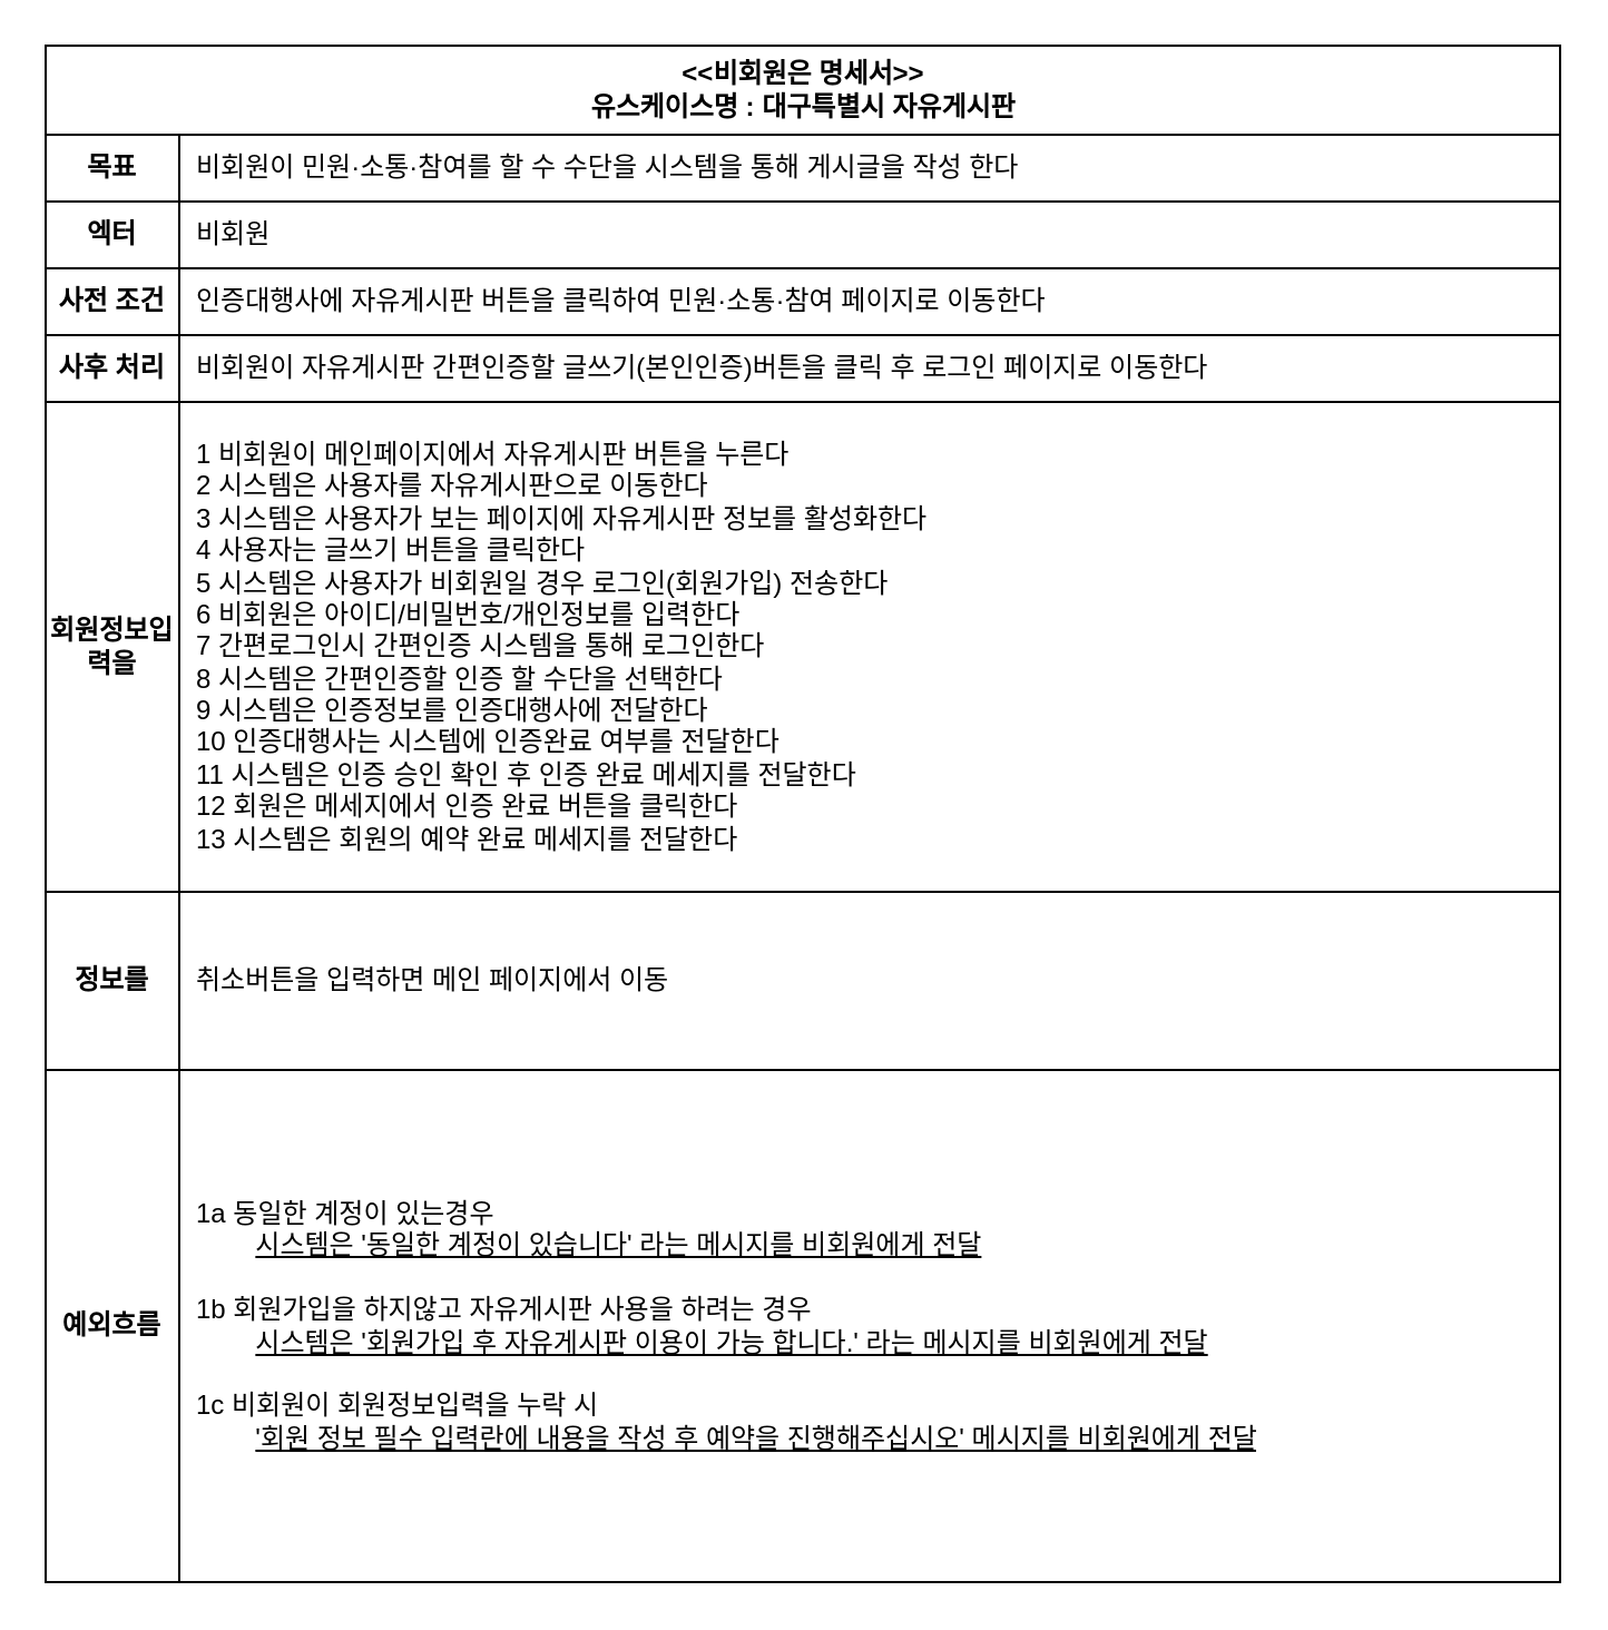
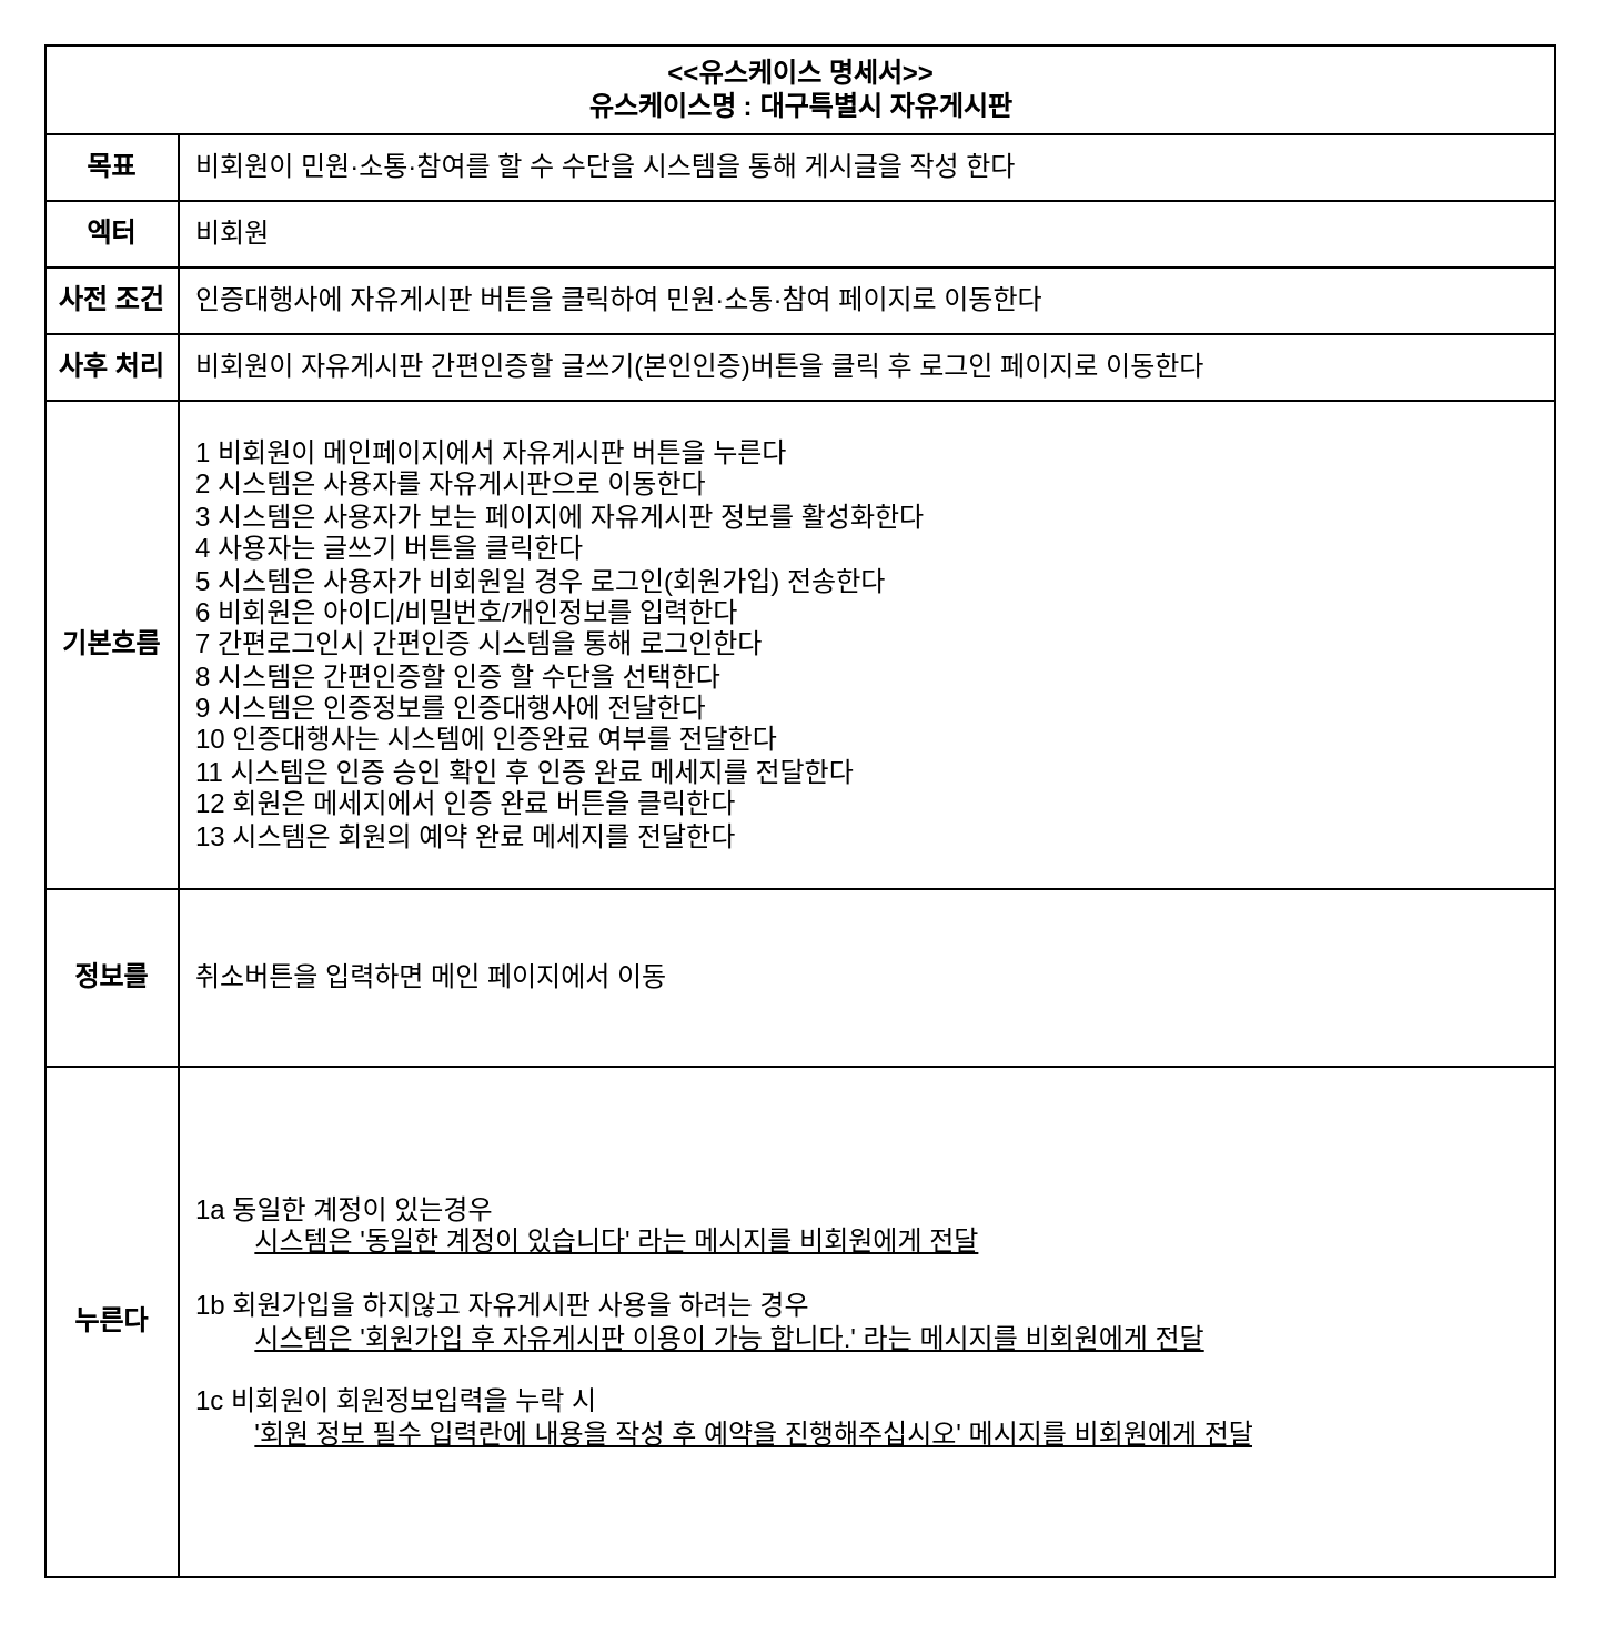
- <mxCell id="2" value="&lt;div&gt;&amp;lt;&amp;lt;비회원은 명세서&amp;gt;&amp;gt;&lt;/div&gt;유스케이스명 : 대구특별시 자유게시판" style="shape=table;startSize=40;container=1;collapsible=1;childLayout=tableLayout;fixedRows=1;rowLines=0;fontStyle=1;align=center;resizeLast=1;html=1;" parent="1" vertex="1"><mxGeometry x="20" y="20" width="680" height="690" as="geometry" /></mxCell>
+ <mxCell id="2" value="&lt;div&gt;&amp;lt;&amp;lt;유스케이스 명세서&amp;gt;&amp;gt;&lt;/div&gt;유스케이스명 : 대구특별시 자유게시판" style="shape=table;startSize=40;container=1;collapsible=1;childLayout=tableLayout;fixedRows=1;rowLines=0;fontStyle=1;align=center;resizeLast=1;html=1;" parent="1" vertex="1"><mxGeometry x="20" y="20" width="680" height="690" as="geometry" /></mxCell>
- <mxCell id="16" value="회원정보입력을" style="shape=partialRectangle;connectable=0;fillColor=none;top=0;left=0;bottom=0;right=0;fontStyle=1;overflow=hidden;whiteSpace=wrap;html=1;" parent="15" vertex="1"><mxGeometry width="60" height="220" as="geometry"><mxRectangle width="60" height="220" as="alternateBounds" /></mxGeometry></mxCell>
+ <mxCell id="16" value="기본흐름" style="shape=partialRectangle;connectable=0;fillColor=none;top=0;left=0;bottom=0;right=0;fontStyle=1;overflow=hidden;whiteSpace=wrap;html=1;" parent="15" vertex="1"><mxGeometry width="60" height="220" as="geometry"><mxRectangle width="60" height="220" as="alternateBounds" /></mxGeometry></mxCell>
- <mxCell id="22" value="예외흐름" style="shape=partialRectangle;connectable=0;fillColor=none;top=0;left=0;bottom=0;right=0;fontStyle=1;overflow=hidden;whiteSpace=wrap;html=1;" parent="21" vertex="1"><mxGeometry width="60" height="230" as="geometry"><mxRectangle width="60" height="230" as="alternateBounds" /></mxGeometry></mxCell>
+ <mxCell id="22" value="누른다" style="shape=partialRectangle;connectable=0;fillColor=none;top=0;left=0;bottom=0;right=0;fontStyle=1;overflow=hidden;whiteSpace=wrap;html=1;" parent="21" vertex="1"><mxGeometry width="60" height="230" as="geometry"><mxRectangle width="60" height="230" as="alternateBounds" /></mxGeometry></mxCell>
